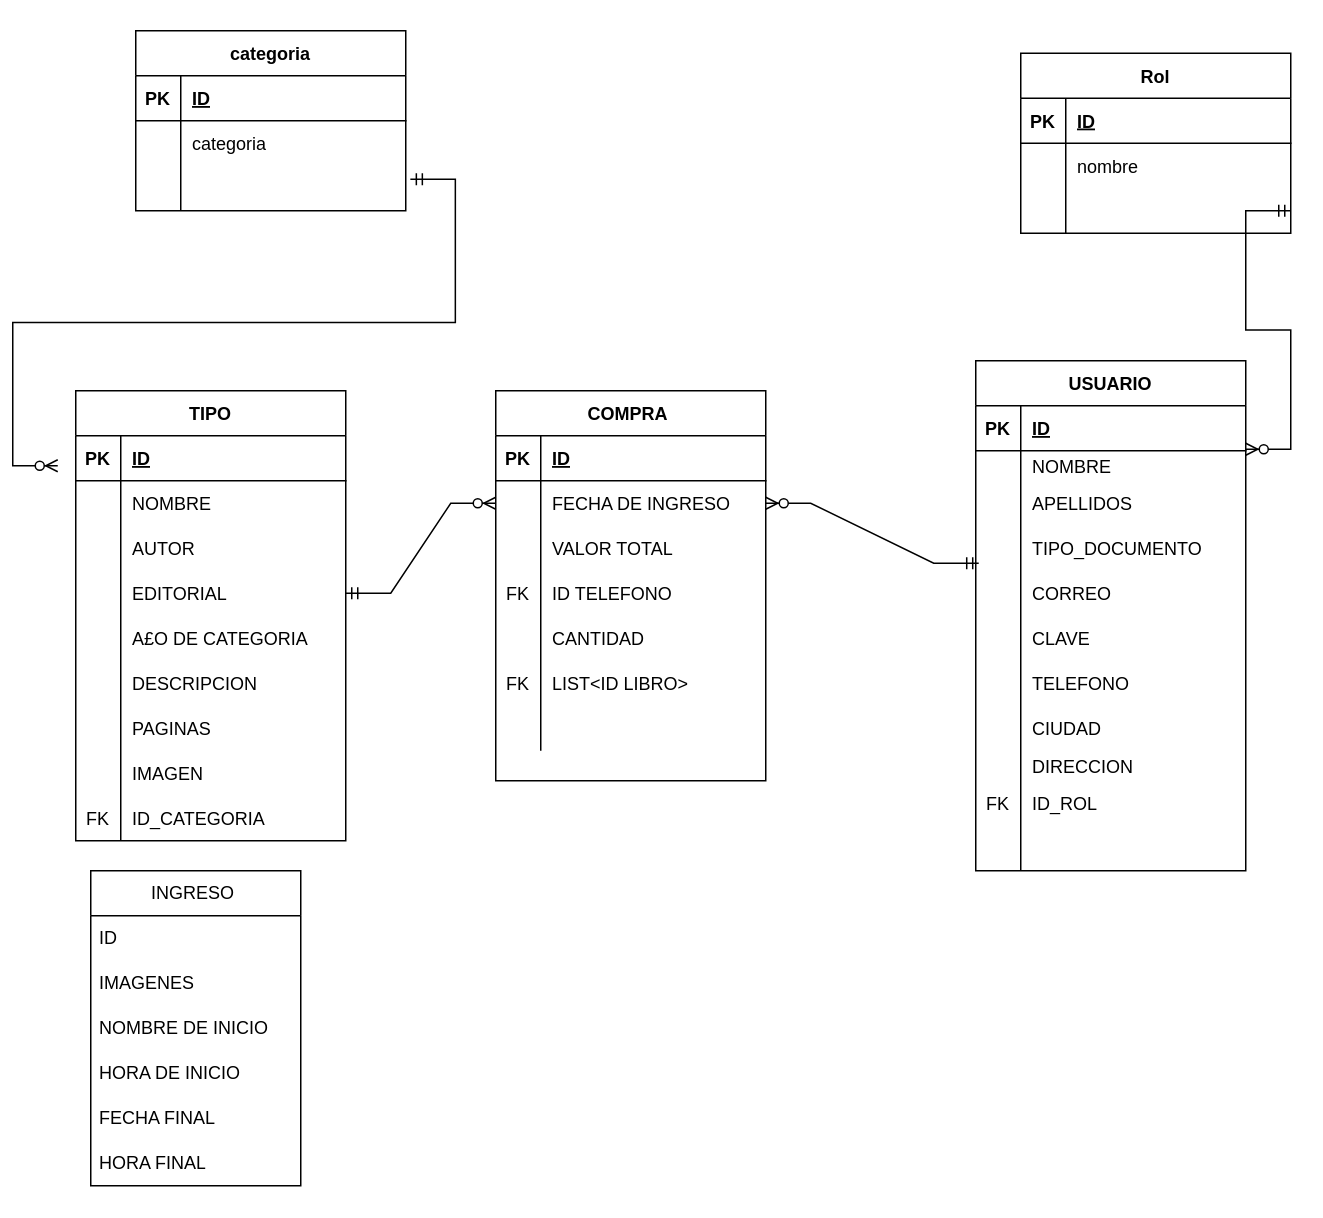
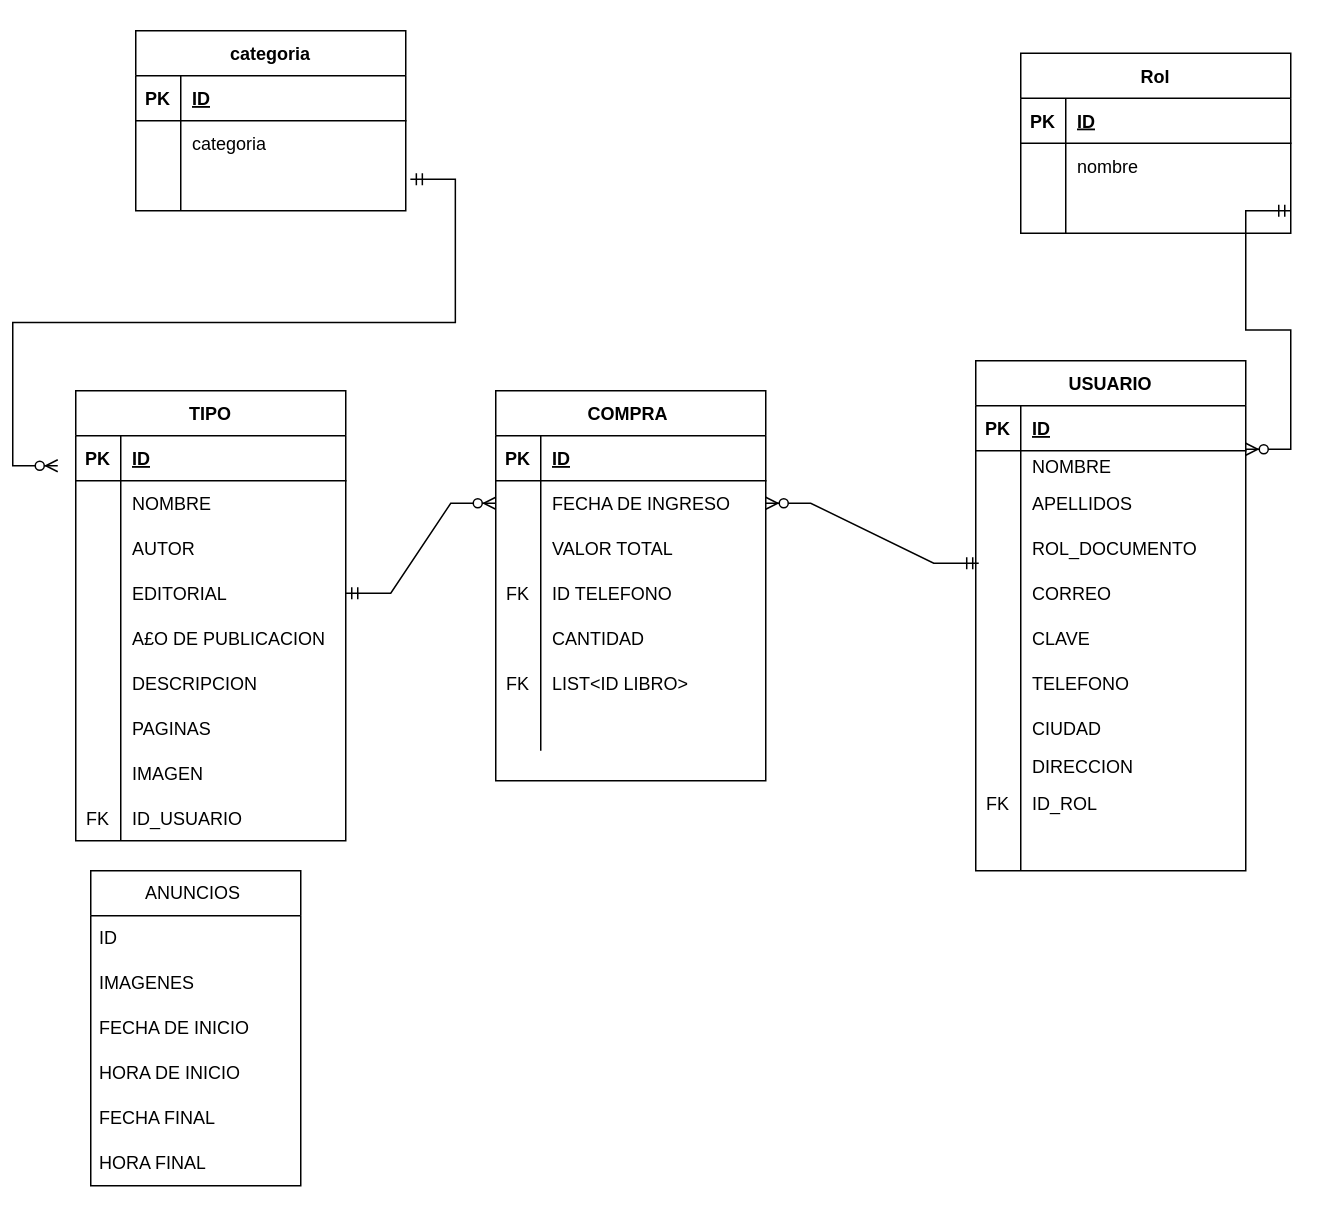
- <mxCell id="21" value="TIPO_DOCUMENTO" style="shape=partialRectangle;connectable=0;fillColor=none;top=0;left=0;bottom=0;right=0;align=left;spacingLeft=6;overflow=hidden;" parent="19" vertex="1"><mxGeometry x="30" width="150" height="30" as="geometry"><mxRectangle width="150" height="30" as="alternateBounds" /></mxGeometry></mxCell>
+ <mxCell id="21" value="ROL_DOCUMENTO" style="shape=partialRectangle;connectable=0;fillColor=none;top=0;left=0;bottom=0;right=0;align=left;spacingLeft=6;overflow=hidden;" parent="19" vertex="1"><mxGeometry x="30" width="150" height="30" as="geometry"><mxRectangle width="150" height="30" as="alternateBounds" /></mxGeometry></mxCell>
- <mxCell id="80" value="A£O DE CATEGORIA " style="shape=partialRectangle;connectable=0;fillColor=none;top=0;left=0;bottom=0;right=0;align=left;spacingLeft=6;overflow=hidden;" parent="78" vertex="1"><mxGeometry x="30" width="150" height="30" as="geometry"><mxRectangle width="150" height="30" as="alternateBounds" /></mxGeometry></mxCell>
+ <mxCell id="80" value="A£O DE PUBLICACION " style="shape=partialRectangle;connectable=0;fillColor=none;top=0;left=0;bottom=0;right=0;align=left;spacingLeft=6;overflow=hidden;" parent="78" vertex="1"><mxGeometry x="30" width="150" height="30" as="geometry"><mxRectangle width="150" height="30" as="alternateBounds" /></mxGeometry></mxCell>
- <mxCell id="92" value="ID_CATEGORIA" style="shape=partialRectangle;connectable=0;fillColor=none;top=0;left=0;bottom=0;right=0;align=left;spacingLeft=6;overflow=hidden;" parent="90" vertex="1"><mxGeometry x="30" width="150" height="30" as="geometry"><mxRectangle width="150" height="30" as="alternateBounds" /></mxGeometry></mxCell>
+ <mxCell id="92" value="ID_USUARIO" style="shape=partialRectangle;connectable=0;fillColor=none;top=0;left=0;bottom=0;right=0;align=left;spacingLeft=6;overflow=hidden;" parent="90" vertex="1"><mxGeometry x="30" width="150" height="30" as="geometry"><mxRectangle width="150" height="30" as="alternateBounds" /></mxGeometry></mxCell>
- <mxCell id="2" value="INGRESO&amp;nbsp;" style="swimlane;fontStyle=0;childLayout=stackLayout;horizontal=1;startSize=30;horizontalStack=0;resizeParent=1;resizeParentMax=0;resizeLast=0;collapsible=1;marginBottom=0;whiteSpace=wrap;html=1;" parent="1" vertex="1"><mxGeometry x="42" y="580" width="140" height="210" as="geometry" /></mxCell>
+ <mxCell id="2" value="ANUNCIOS&amp;nbsp;" style="swimlane;fontStyle=0;childLayout=stackLayout;horizontal=1;startSize=30;horizontalStack=0;resizeParent=1;resizeParentMax=0;resizeLast=0;collapsible=1;marginBottom=0;whiteSpace=wrap;html=1;" parent="1" vertex="1"><mxGeometry x="42" y="580" width="140" height="210" as="geometry" /></mxCell>
- <mxCell id="5" value="NOMBRE DE INICIO" style="text;strokeColor=none;fillColor=none;align=left;verticalAlign=middle;spacingLeft=4;spacingRight=4;overflow=hidden;points=[[0,0.5],[1,0.5]];portConstraint=eastwest;rotatable=0;whiteSpace=wrap;html=1;" parent="2" vertex="1"><mxGeometry y="90" width="140" height="30" as="geometry" /></mxCell>
+ <mxCell id="5" value="FECHA DE INICIO" style="text;strokeColor=none;fillColor=none;align=left;verticalAlign=middle;spacingLeft=4;spacingRight=4;overflow=hidden;points=[[0,0.5],[1,0.5]];portConstraint=eastwest;rotatable=0;whiteSpace=wrap;html=1;" parent="2" vertex="1"><mxGeometry y="90" width="140" height="30" as="geometry" /></mxCell>
